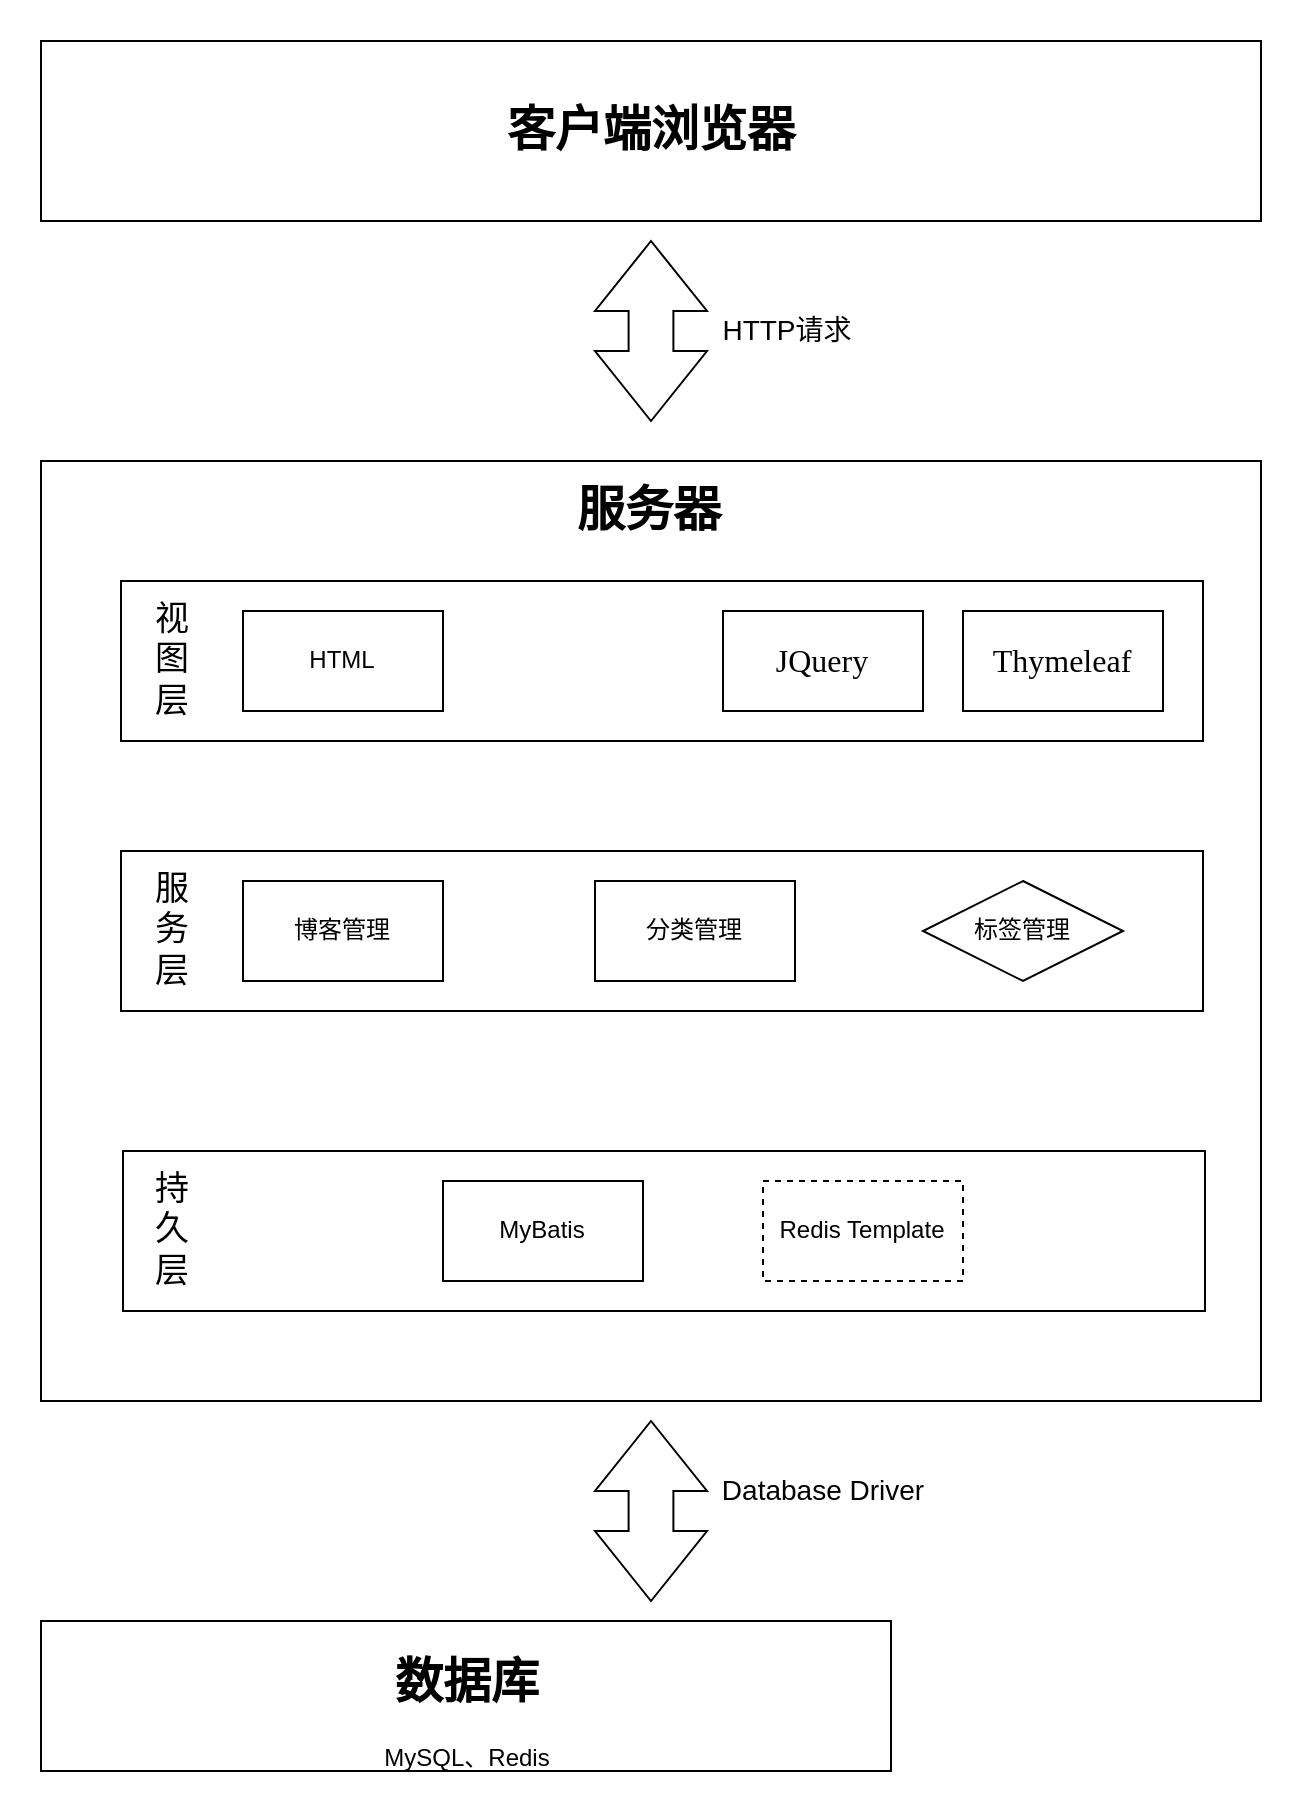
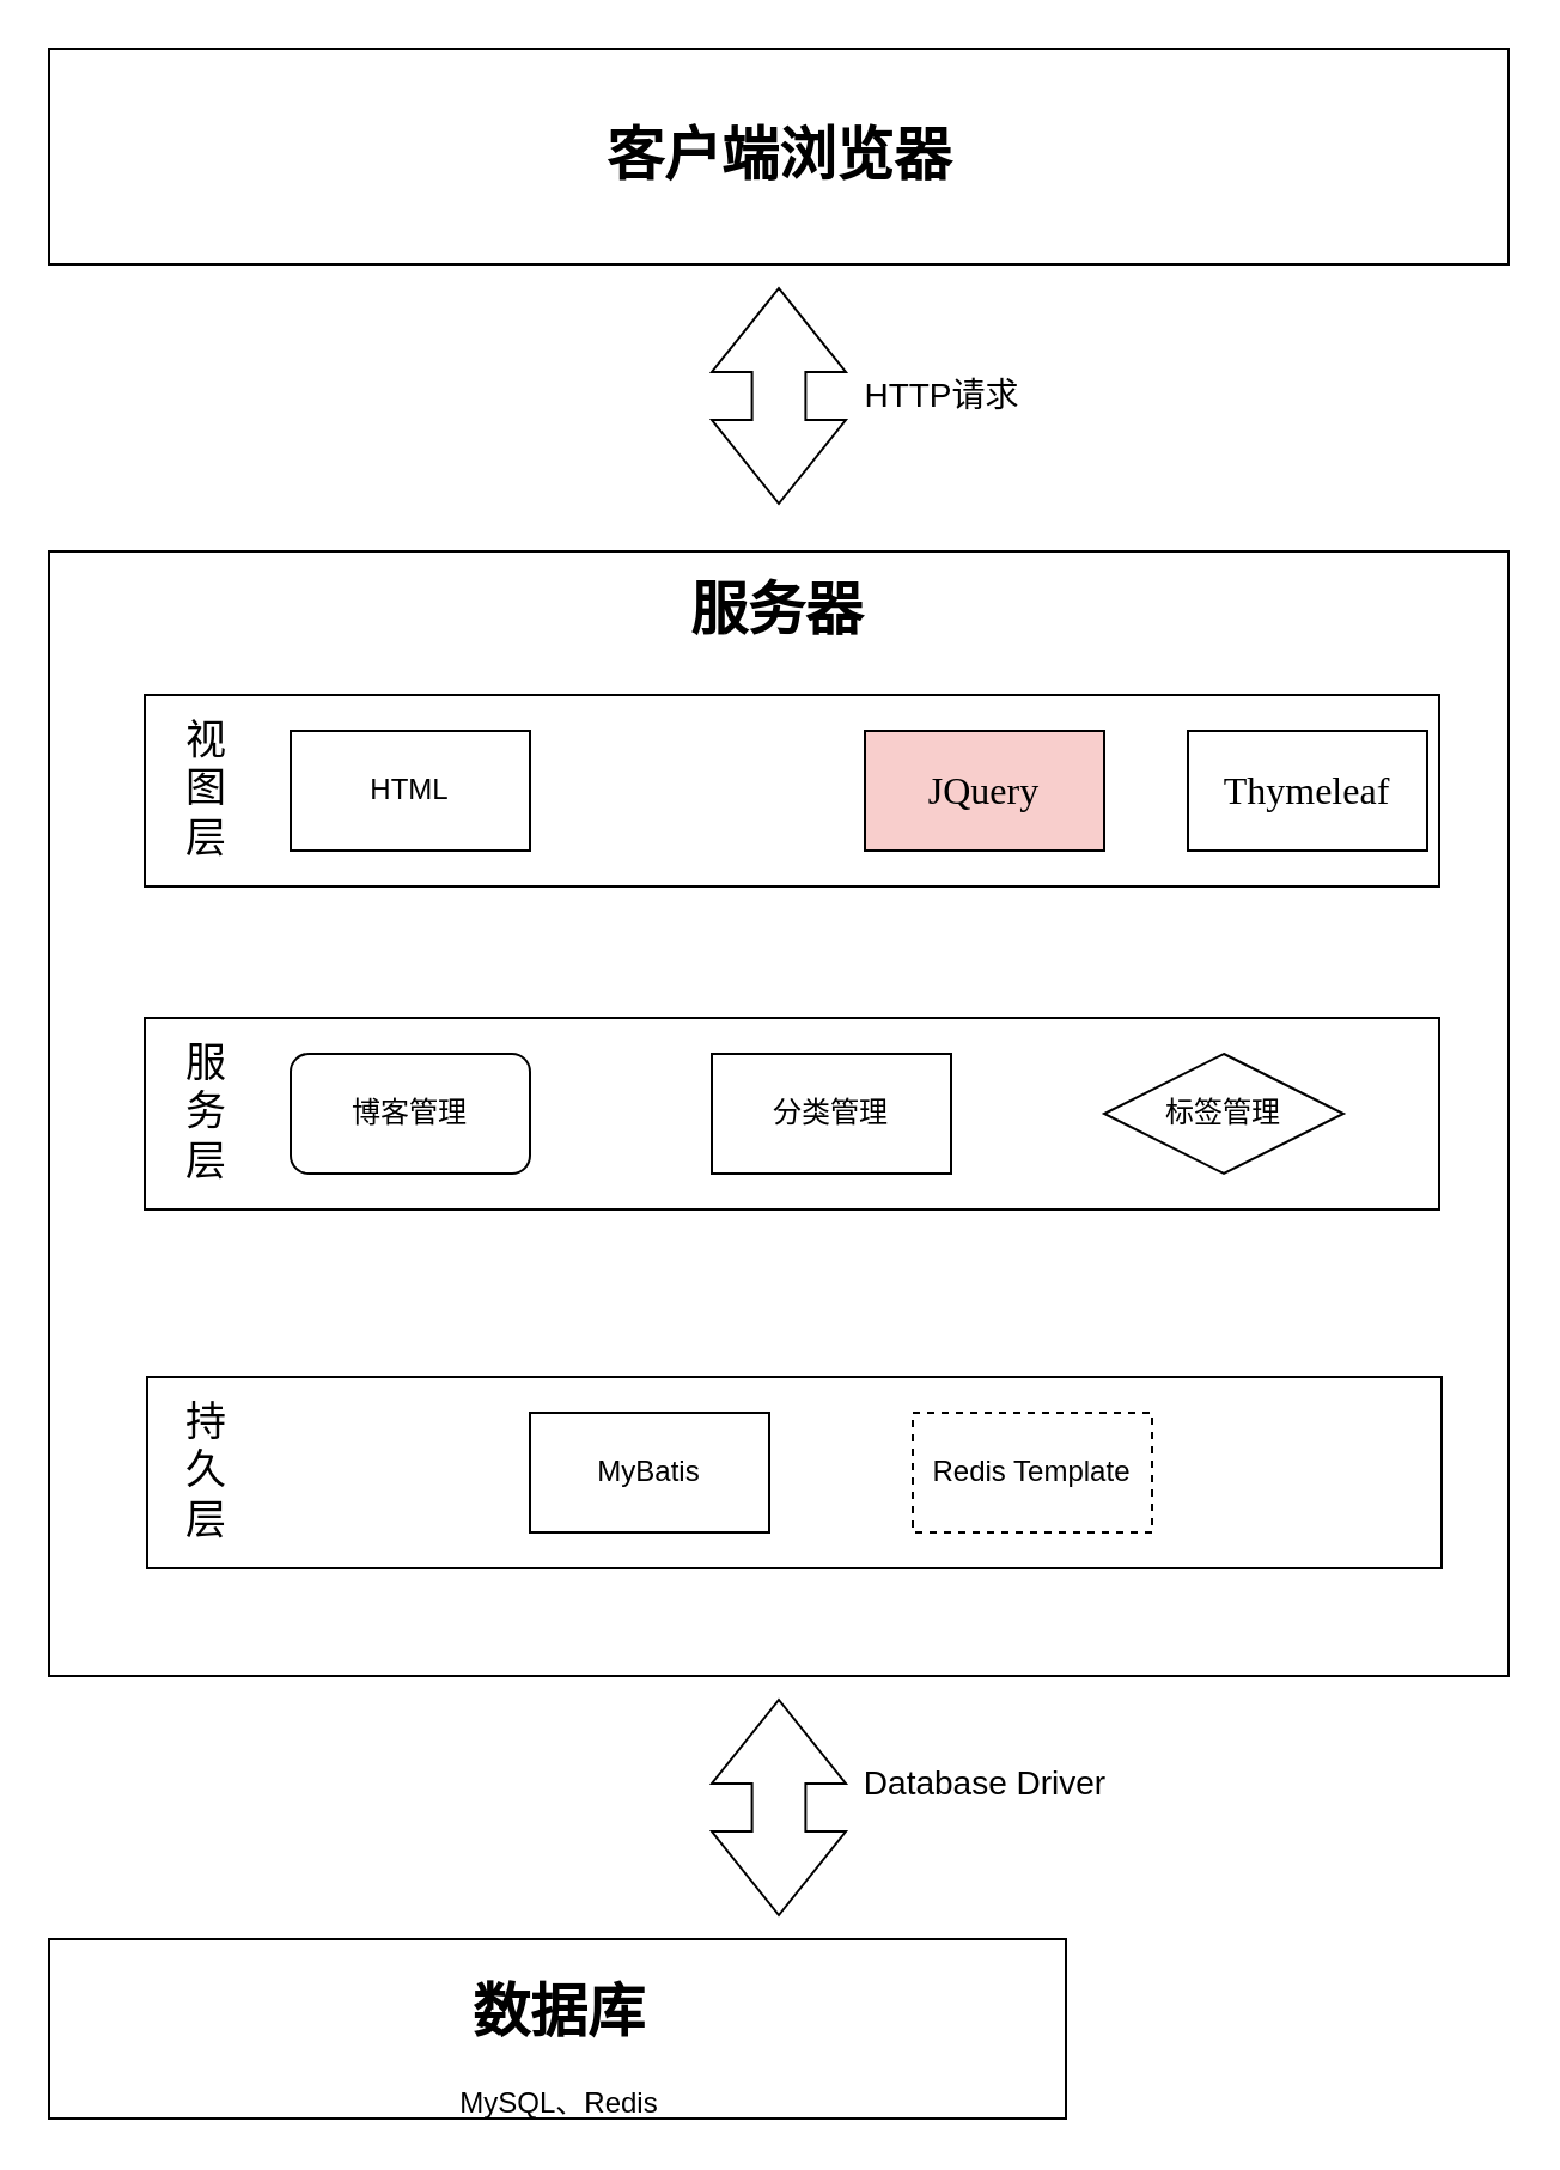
- <mxCell id="10" value="&lt;p class=&quot;MsoNormal&quot;&gt;&lt;span style=&quot;mso-spacerun:'yes';font-family:宋体;mso-ascii-font-family:Calibri;&lt;br/&gt;mso-hansi-font-family:Calibri;mso-bidi-font-family:'Times New Roman';font-size:12.0pt;&lt;br/&gt;mso-font-kerning:1.0pt;&quot;&gt;&lt;font face=&quot;Calibri&quot;&gt;JQuery&lt;/font&gt;&lt;/span&gt;&lt;/p&gt;" style="rounded=0;whiteSpace=wrap;html=1;" vertex="1" parent="1"><mxGeometry x="361" y="305" width="100" height="50" as="geometry" /></mxCell>
+ <mxCell id="10" value="&lt;p class=&quot;MsoNormal&quot;&gt;&lt;span style=&quot;mso-spacerun:'yes';font-family:宋体;mso-ascii-font-family:Calibri;&lt;br/&gt;mso-hansi-font-family:Calibri;mso-bidi-font-family:'Times New Roman';font-size:12.0pt;&lt;br/&gt;mso-font-kerning:1.0pt;&quot;&gt;&lt;font face=&quot;Calibri&quot;&gt;JQuery&lt;/font&gt;&lt;/span&gt;&lt;/p&gt;" style="rounded=0;whiteSpace=wrap;html=1;fillColor=#f8cecc;" vertex="1" parent="1"><mxGeometry x="361" y="305" width="100" height="50" as="geometry" /></mxCell>
- <mxCell id="11" value="&lt;p class=&quot;MsoNormal&quot;&gt;&lt;span style=&quot;mso-spacerun:'yes';font-family:宋体;mso-ascii-font-family:Calibri;&lt;br/&gt;mso-hansi-font-family:Calibri;mso-bidi-font-family:'Times New Roman';font-size:12.0pt;&lt;br/&gt;mso-font-kerning:1.0pt;&quot;&gt;&lt;font face=&quot;Calibri&quot;&gt;Thymeleaf&lt;/font&gt;&lt;/span&gt;&lt;/p&gt;" style="rounded=0;whiteSpace=wrap;html=1;" vertex="1" parent="1"><mxGeometry x="481" y="305" width="100" height="50" as="geometry" /></mxCell>
+ <mxCell id="11" value="&lt;p class=&quot;MsoNormal&quot;&gt;&lt;span style=&quot;mso-spacerun:'yes';font-family:宋体;mso-ascii-font-family:Calibri;&lt;br/&gt;mso-hansi-font-family:Calibri;mso-bidi-font-family:'Times New Roman';font-size:12.0pt;&lt;br/&gt;mso-font-kerning:1.0pt;&quot;&gt;&lt;font face=&quot;Calibri&quot;&gt;Thymeleaf&lt;/font&gt;&lt;/span&gt;&lt;/p&gt;" style="rounded=0;whiteSpace=wrap;html=1;" vertex="1" parent="1"><mxGeometry x="496" y="305" width="100" height="50" as="geometry" /></mxCell>
- <mxCell id="14" value="博客管理" style="rounded=0;whiteSpace=wrap;html=1;" vertex="1" parent="1"><mxGeometry x="121" y="440" width="100" height="50" as="geometry" /></mxCell>
+ <mxCell id="14" value="博客管理" style="whiteSpace=wrap;html=1;rounded=1;" vertex="1" parent="1"><mxGeometry x="121" y="440" width="100" height="50" as="geometry" /></mxCell>
